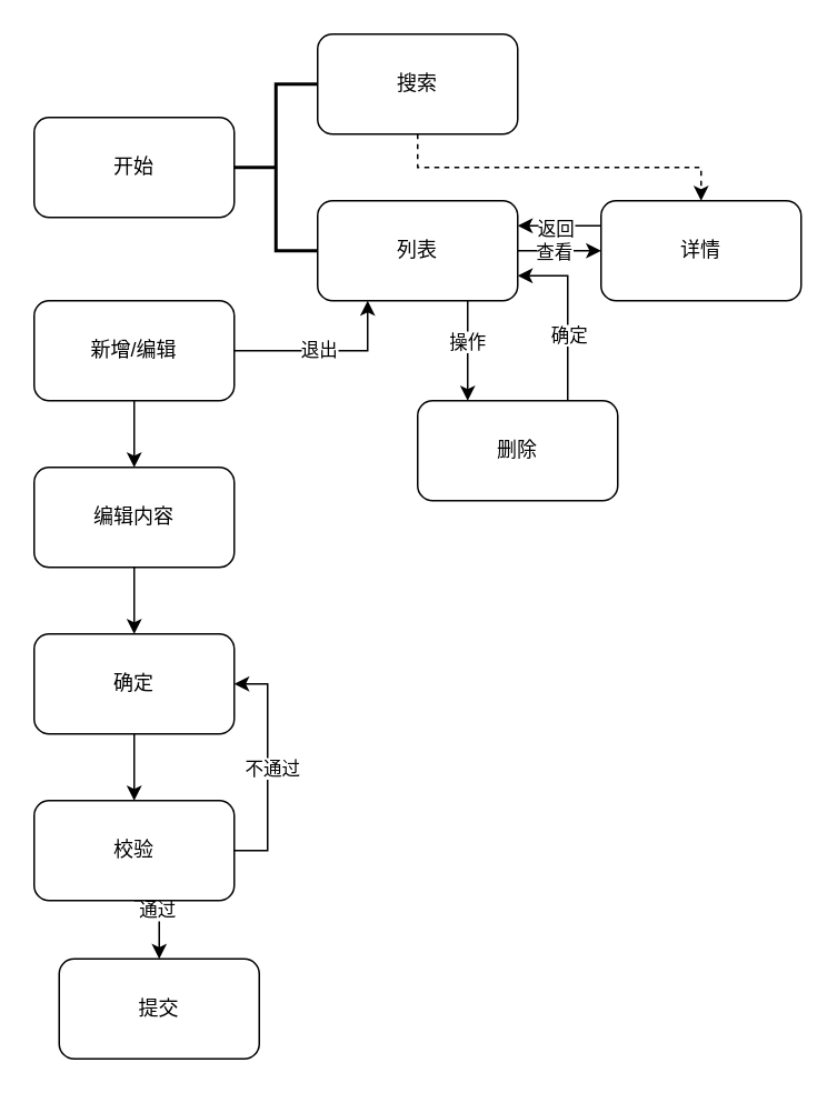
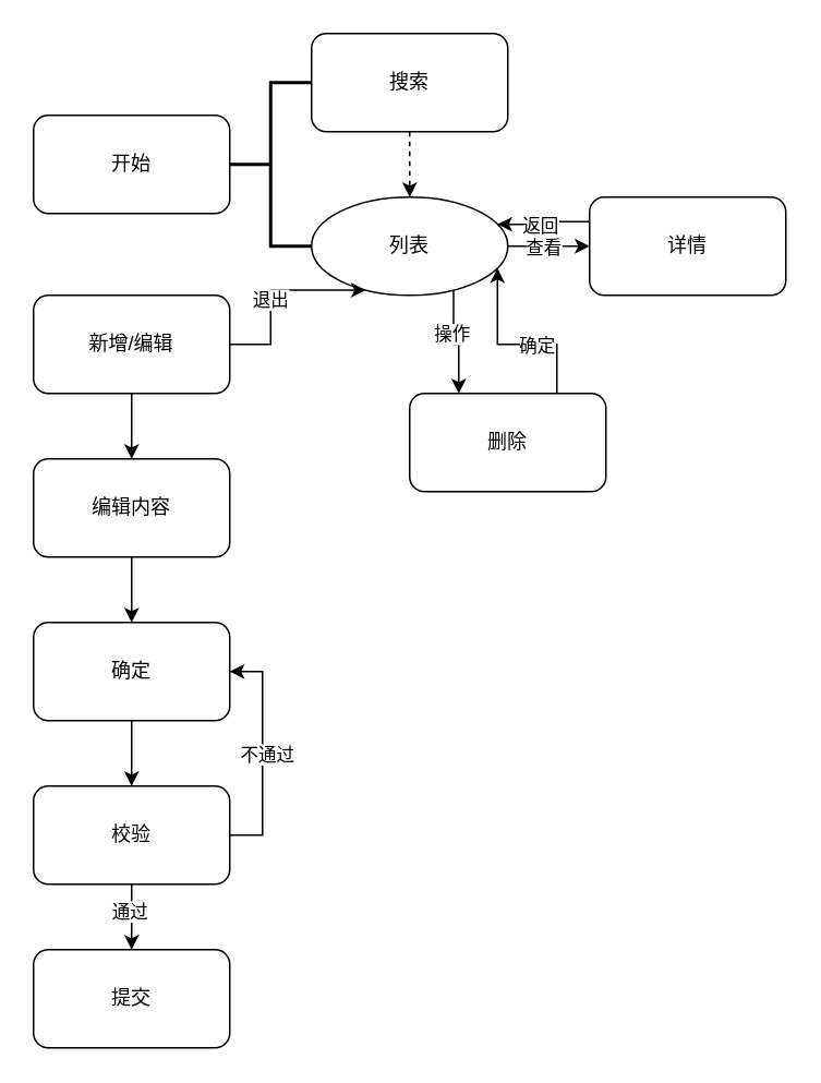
- <mxCell id="9" style="edgeStyle=orthogonalEdgeStyle;rounded=0;orthogonalLoop=1;jettySize=auto;html=1;exitX=0.5;exitY=1;exitDx=0;exitDy=0;dashed=1;" edge="1" parent="1" source="10" target="27"><mxGeometry relative="1" as="geometry" /></mxCell>
+ <mxCell id="9" style="edgeStyle=orthogonalEdgeStyle;rounded=0;orthogonalLoop=1;jettySize=auto;html=1;exitX=0.5;exitY=1;exitDx=0;exitDy=0;entryX=0.5;entryY=0;entryDx=0;entryDy=0;dashed=1;" edge="1" parent="1" source="10" target="7"><mxGeometry relative="1" as="geometry" /></mxCell>
- <mxCell id="7" value="列表" style="rounded=1;whiteSpace=wrap;html=1;" vertex="1" parent="1"><mxGeometry x="190" y="120" width="120" height="60" as="geometry" /></mxCell>
+ <mxCell id="7" value="列表" style="ellipse;whiteSpace=wrap;html=1;" vertex="1" parent="1"><mxGeometry x="190" y="120" width="120" height="60" as="geometry" /></mxCell>
- <mxCell id="24" value="提交" style="rounded=1;whiteSpace=wrap;html=1;" vertex="1" parent="1"><mxGeometry x="35" y="575" width="120" height="60" as="geometry" /></mxCell>
+ <mxCell id="24" value="提交" style="rounded=1;whiteSpace=wrap;html=1;" vertex="1" parent="1"><mxGeometry x="20" y="580" width="120" height="60" as="geometry" /></mxCell>
